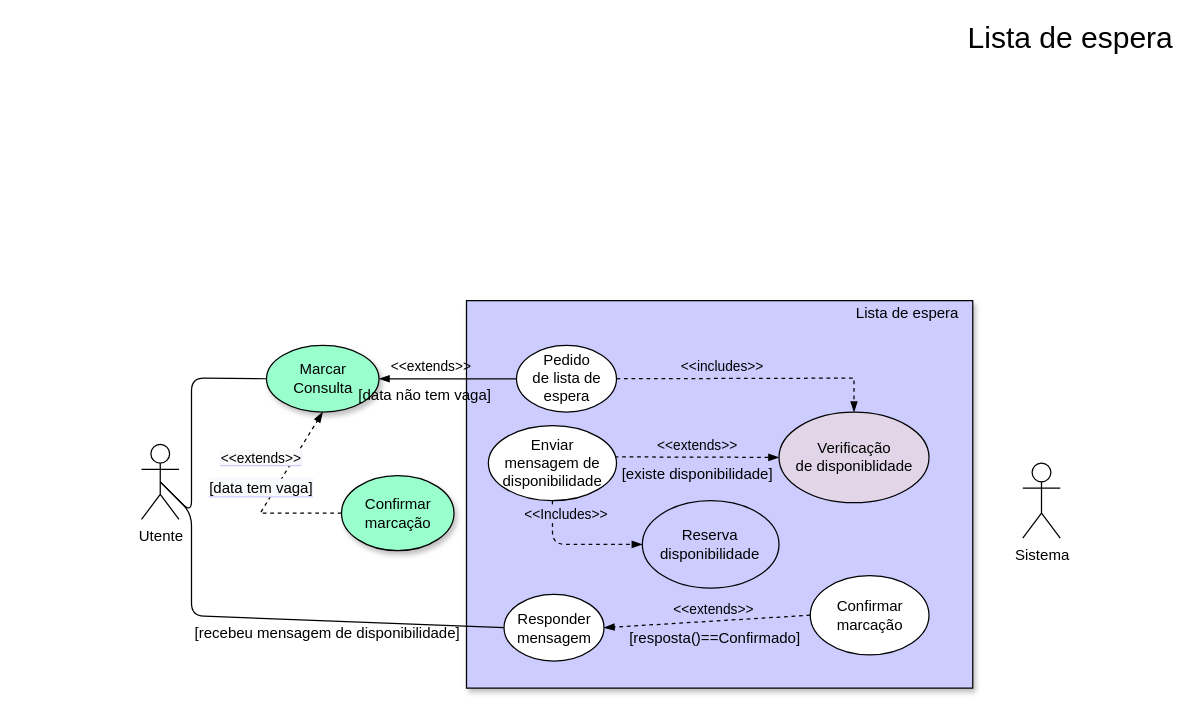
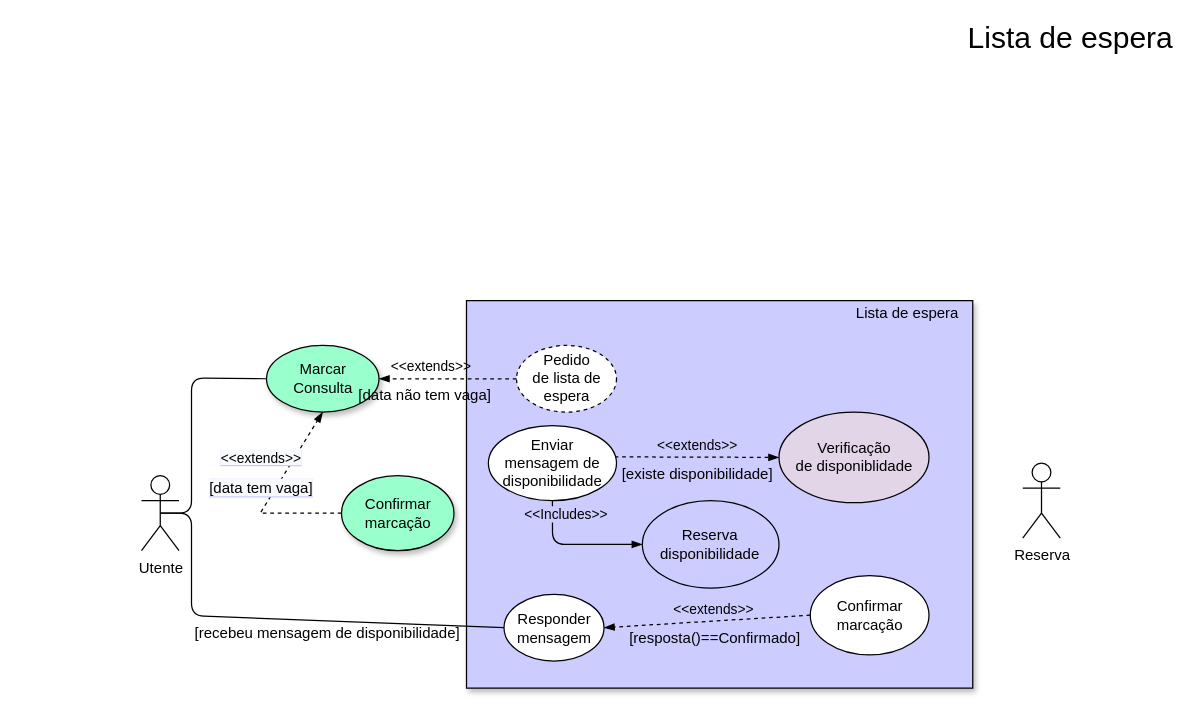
- <mxCell id="15" value="&amp;lt;&amp;lt;includes&amp;gt;&amp;gt;" style="endArrow=blockThin;html=1;rounded=0;align=center;verticalAlign=bottom;dashed=1;endFill=1;labelBackgroundColor=none;" parent="1" source="4" target="6" edge="1"><mxGeometry x="-0.205" relative="1" as="geometry"><mxPoint x="502.5" y="475.005" as="sourcePoint" /><mxPoint x="622.5" y="475.005" as="targetPoint" /><Array as="points"><mxPoint x="682.5" y="302" /></Array><mxPoint x="-1" as="offset" /></mxGeometry></mxCell>
- <mxCell id="20" value="&amp;lt;&amp;lt;extends&amp;gt;&amp;gt;" style="endArrow=blockThin;html=1;rounded=0;align=center;verticalAlign=bottom;dashed=0;endFill=1;labelBackgroundColor=none;exitX=0;exitY=0.5;exitDx=0;exitDy=0;entryX=1;entryY=0.5;entryDx=0;entryDy=0;" parent="1" source="4" target="17" edge="1"><mxGeometry x="0.25" relative="1" as="geometry"><mxPoint x="328.25" y="295.96" as="sourcePoint" /><mxPoint x="242.499" y="394.17" as="targetPoint" /><mxPoint as="offset" /></mxGeometry></mxCell>
+ <mxCell id="20" value="&amp;lt;&amp;lt;extends&amp;gt;&amp;gt;" style="endArrow=blockThin;html=1;rounded=0;align=center;verticalAlign=bottom;dashed=1;endFill=1;labelBackgroundColor=none;exitX=0;exitY=0.5;exitDx=0;exitDy=0;entryX=1;entryY=0.5;entryDx=0;entryDy=0;" parent="1" source="4" target="17" edge="1"><mxGeometry x="0.25" relative="1" as="geometry"><mxPoint x="328.25" y="295.96" as="sourcePoint" /><mxPoint x="242.499" y="394.17" as="targetPoint" /><mxPoint as="offset" /></mxGeometry></mxCell>
- <mxCell id="4" value="Pedido&lt;br&gt;de lista de espera" style="ellipse;whiteSpace=wrap;html=1;fillColor=#FFFFFF;" parent="1" vertex="1"><mxGeometry x="412.5" y="275.83" width="80" height="53.33" as="geometry" /></mxCell>
+ <mxCell id="4" value="Pedido&lt;br&gt;de lista de espera" style="ellipse;whiteSpace=wrap;html=1;fillColor=#FFFFFF;dashed=1;" parent="1" vertex="1"><mxGeometry x="412.5" y="275.83" width="80" height="53.33" as="geometry" /></mxCell>
- <mxCell id="3" value="Utente" style="shape=umlActor;verticalLabelPosition=bottom;verticalAlign=top;html=1;outlineConnect=0;" parent="1" vertex="1"><mxGeometry x="112.5" y="355" width="30" height="60" as="geometry" /></mxCell>
+ <mxCell id="3" value="Utente" style="shape=umlActor;verticalLabelPosition=bottom;verticalAlign=top;html=1;outlineConnect=0;" parent="1" vertex="1"><mxGeometry x="112.5" y="380" width="30" height="60" as="geometry" /></mxCell>
- <mxCell id="9" style="edgeStyle=orthogonalEdgeStyle;rounded=1;orthogonalLoop=1;jettySize=auto;html=1;exitX=0.5;exitY=1;exitDx=0;exitDy=0;entryX=0;entryY=0.5;entryDx=0;entryDy=0;dashed=1;endArrow=blockThin;endFill=1;" parent="1" source="11" target="24" edge="1"><mxGeometry relative="1" as="geometry" /></mxCell>
+ <mxCell id="9" style="edgeStyle=orthogonalEdgeStyle;rounded=1;orthogonalLoop=1;jettySize=auto;html=1;exitX=0.5;exitY=1;exitDx=0;exitDy=0;entryX=0;entryY=0.5;entryDx=0;entryDy=0;dashed=0;endArrow=blockThin;endFill=1;" parent="1" source="11" target="24" edge="1"><mxGeometry relative="1" as="geometry" /></mxCell>
- <mxCell id="16" value="Sistema" style="shape=umlActor;verticalLabelPosition=bottom;verticalAlign=top;html=1;outlineConnect=0;" parent="1" vertex="1"><mxGeometry x="817.5" y="370" width="30" height="60" as="geometry" /></mxCell>
+ <mxCell id="16" value="Reserva" style="shape=umlActor;verticalLabelPosition=bottom;verticalAlign=top;html=1;outlineConnect=0;" parent="1" vertex="1"><mxGeometry x="817.5" y="370" width="30" height="60" as="geometry" /></mxCell>
